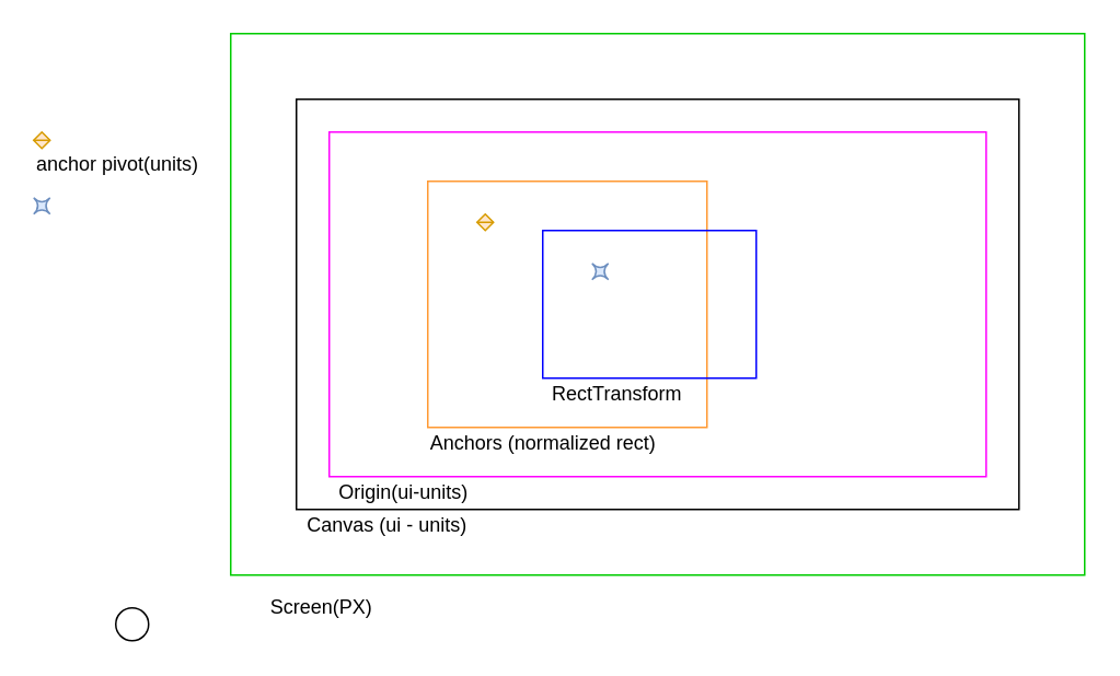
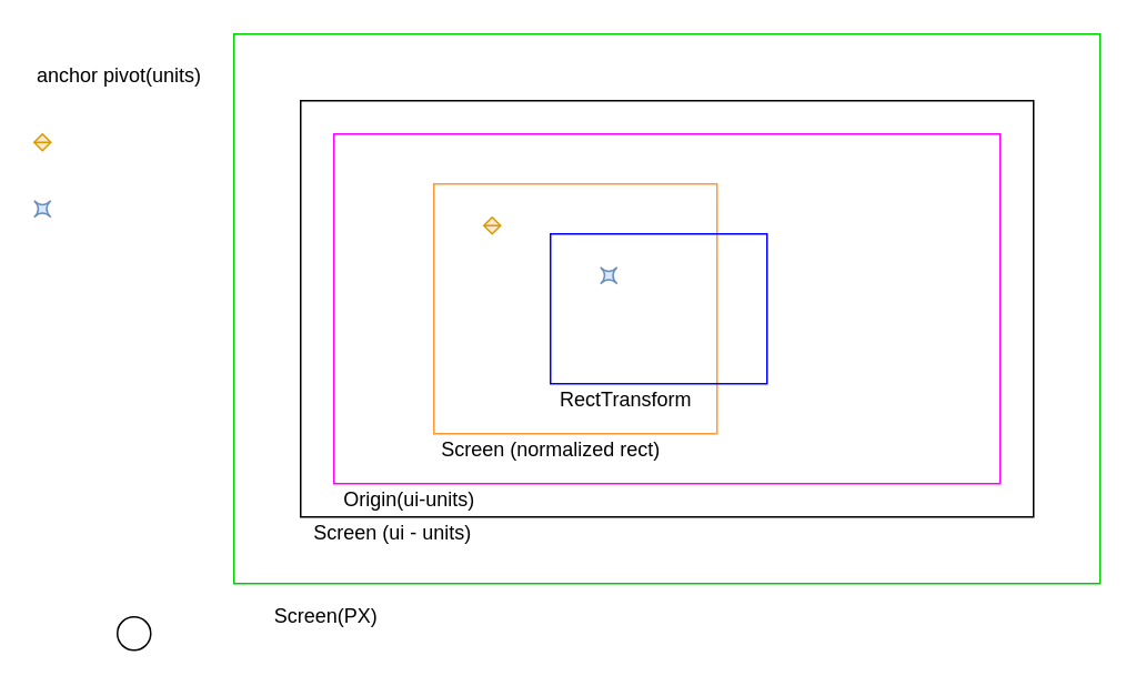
- <mxCell id="15" value="anchor pivot(units)" style="text;html=1;align=left;verticalAlign=middle;resizable=0;points=[];autosize=1;strokeColor=none;fillColor=none;" vertex="1" parent="1"><mxGeometry x="20" y="90" width="110" height="20" as="geometry" /></mxCell>
+ <mxCell id="15" value="anchor pivot(units)" style="text;html=1;align=left;verticalAlign=middle;resizable=0;points=[];autosize=1;strokeColor=none;fillColor=none;" vertex="1" parent="1"><mxGeometry x="20" y="35" width="110" height="20" as="geometry" /></mxCell>
- <mxCell id="10" value="Anchors (normalized rect)" style="text;html=1;align=center;verticalAlign=middle;resizable=0;points=[];autosize=1;strokeColor=none;fillColor=none;" vertex="1" parent="1"><mxGeometry x="255" y="260" width="150" height="20" as="geometry" /></mxCell>
+ <mxCell id="10" value="Screen (normalized rect)" style="text;html=1;align=center;verticalAlign=middle;resizable=0;points=[];autosize=1;strokeColor=none;fillColor=none;" vertex="1" parent="1"><mxGeometry x="255" y="260" width="150" height="20" as="geometry" /></mxCell>
- <mxCell id="6" value="Canvas (ui - units)" style="text;html=1;align=center;verticalAlign=middle;resizable=0;points=[];autosize=1;strokeColor=none;fillColor=none;" vertex="1" parent="1"><mxGeometry x="180" y="310" width="110" height="20" as="geometry" /></mxCell>
+ <mxCell id="6" value="Screen (ui - units)" style="text;html=1;align=center;verticalAlign=middle;resizable=0;points=[];autosize=1;strokeColor=none;fillColor=none;" vertex="1" parent="1"><mxGeometry x="180" y="310" width="110" height="20" as="geometry" /></mxCell>
